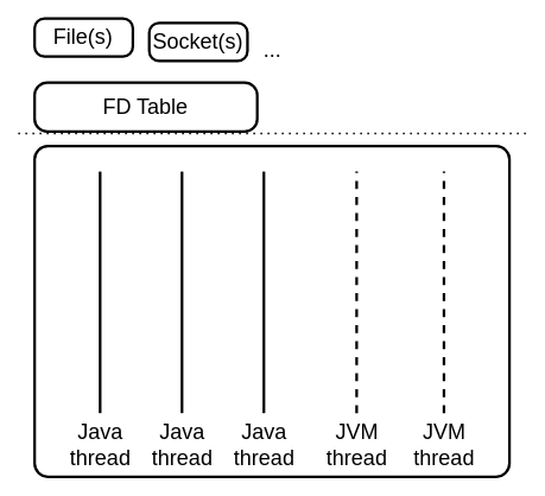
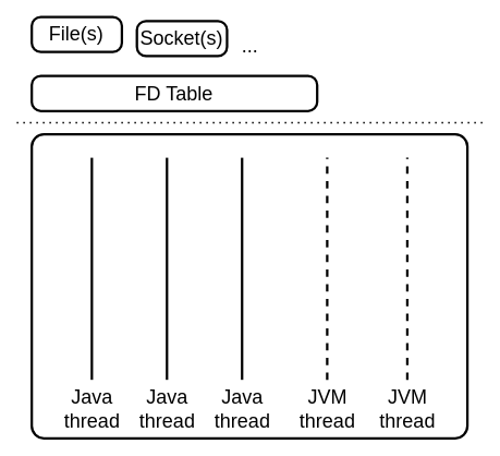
- <mxCell id="4" value="&lt;span style=&quot;font-size: 24px;&quot;&gt;FD Table&lt;/span&gt;" style="rounded=1;whiteSpace=wrap;html=1;arcSize=26;strokeWidth=3;fontSize=24;verticalAlign=middle;" parent="1" vertex="1"><mxGeometry x="38.387" y="92.143" width="250" height="55" as="geometry" /></mxCell>
+ <mxCell id="4" value="&lt;span style=&quot;font-size: 24px;&quot;&gt;FD Table&lt;/span&gt;" style="rounded=1;whiteSpace=wrap;html=1;arcSize=26;strokeWidth=3;fontSize=24;verticalAlign=middle;" parent="1" vertex="1"><mxGeometry x="38.387" y="92.143" width="349.355" height="42.857" as="geometry" /></mxCell>
